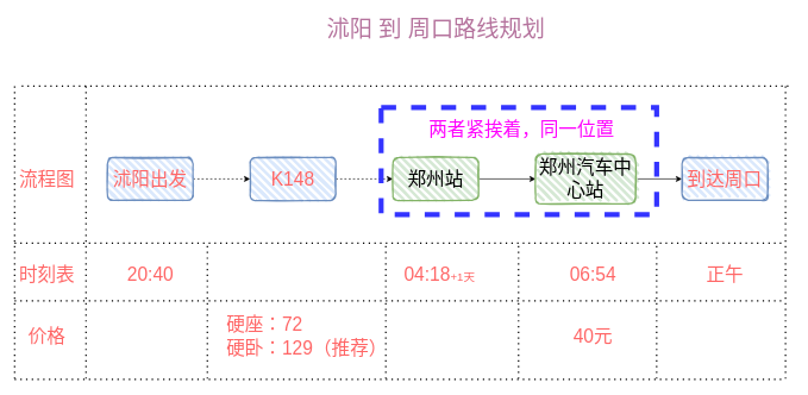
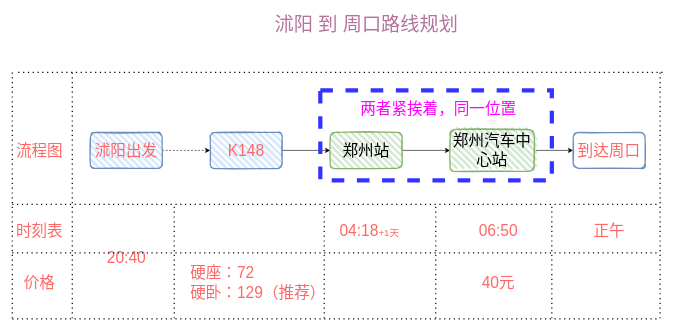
- <mxCell id="4" value="" style="edgeStyle=orthogonalEdgeStyle;rounded=0;orthogonalLoop=1;jettySize=auto;html=1;fontSize=26;fontColor=#FF6666;dashed=1;" edge="1" parent="1" source="5" target="7"><mxGeometry relative="1" as="geometry" /></mxCell>
+ <mxCell id="4" value="" style="edgeStyle=orthogonalEdgeStyle;rounded=0;orthogonalLoop=1;jettySize=auto;html=1;fontSize=26;fontColor=#FF6666;" edge="1" parent="1" source="5" target="7"><mxGeometry relative="1" as="geometry" /></mxCell>
- <mxCell id="21" value="到达周口" style="whiteSpace=wrap;html=1;rounded=1;fontSize=26;fontColor=#FF6666;strokeColor=#6c8ebf;strokeWidth=2;fillColor=#dae8fc;sketch=1;fillWeight=4;hachureGap=8;hachureAngle=45;" vertex="1" parent="1"><mxGeometry x="955" y="220" width="120" height="60" as="geometry" /></mxCell>
+ <mxCell id="21" value="到达周口" style="whiteSpace=wrap;html=1;rounded=1;fontSize=26;fontColor=#FF6666;strokeColor=#6c8ebf;strokeWidth=2;fillColor=#ffffff;sketch=1;fillWeight=4;hachureGap=8;hachureAngle=45;" vertex="1" parent="1"><mxGeometry x="955" y="220" width="120" height="60" as="geometry" /></mxCell>
- <mxCell id="12" value="20:40" style="text;html=1;resizable=0;autosize=1;align=center;verticalAlign=middle;points=[];fillColor=none;strokeColor=none;rounded=0;fontSize=26;fontColor=#FF6666;" vertex="1" parent="1"><mxGeometry x="170" y="365" width="80" height="40" as="geometry" /></mxCell>
+ <mxCell id="12" value="20:40" style="text;html=1;resizable=0;autosize=1;align=center;verticalAlign=middle;points=[];fillColor=none;strokeColor=none;rounded=0;fontSize=26;fontColor=#FF6666;" vertex="1" parent="1"><mxGeometry x="170" y="410" width="80" height="40" as="geometry" /></mxCell>
- <mxCell id="14" value="06:54" style="text;html=1;resizable=0;autosize=1;align=center;verticalAlign=middle;points=[];fillColor=none;strokeColor=none;rounded=0;fontSize=26;fontColor=#FF6666;" vertex="1" parent="1"><mxGeometry x="790" y="365" width="80" height="40" as="geometry" /></mxCell>
+ <mxCell id="14" value="06:50" style="text;html=1;resizable=0;autosize=1;align=center;verticalAlign=middle;points=[];fillColor=none;strokeColor=none;rounded=0;fontSize=26;fontColor=#FF6666;" vertex="1" parent="1"><mxGeometry x="790" y="365" width="80" height="40" as="geometry" /></mxCell>
